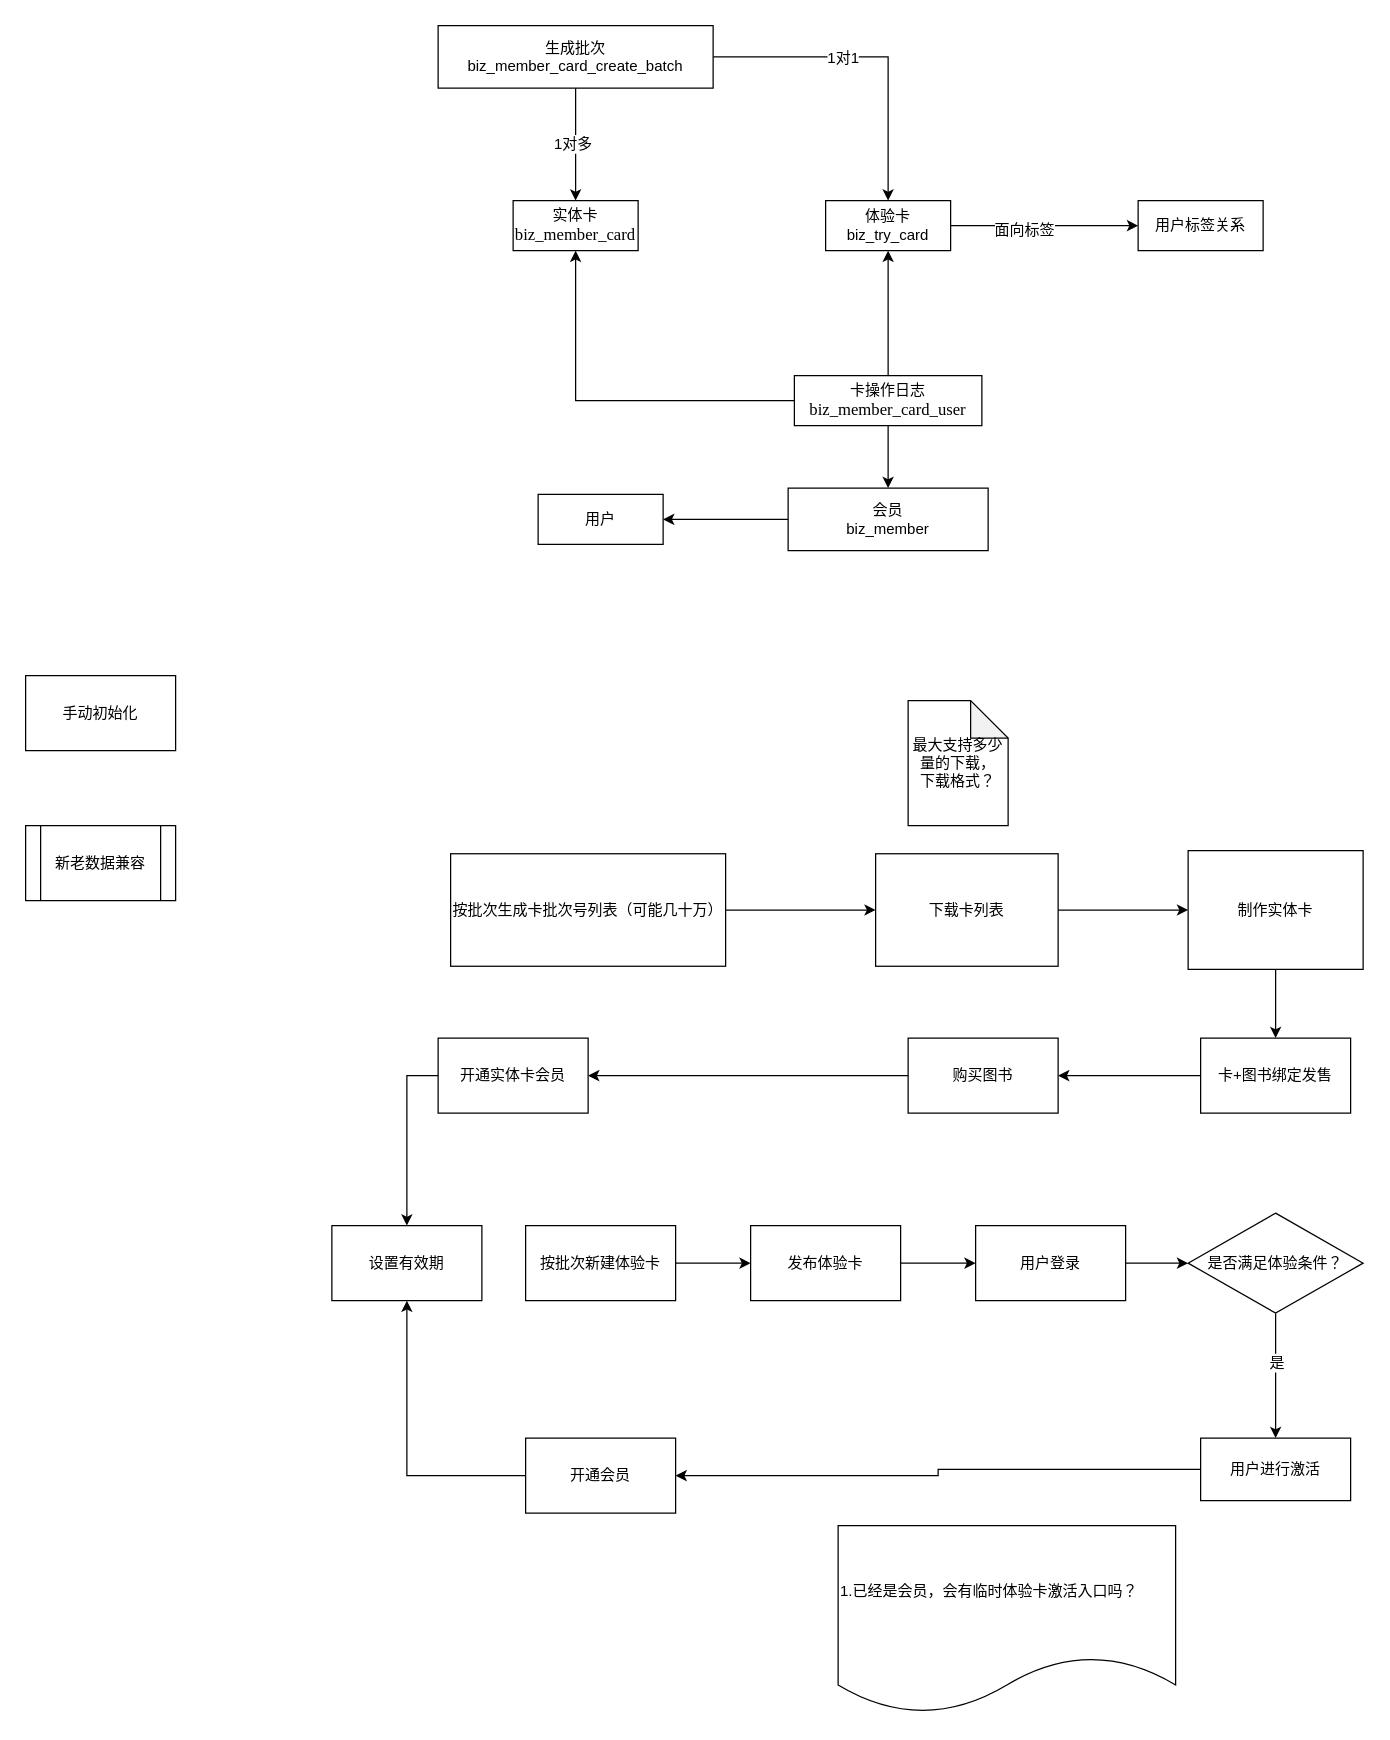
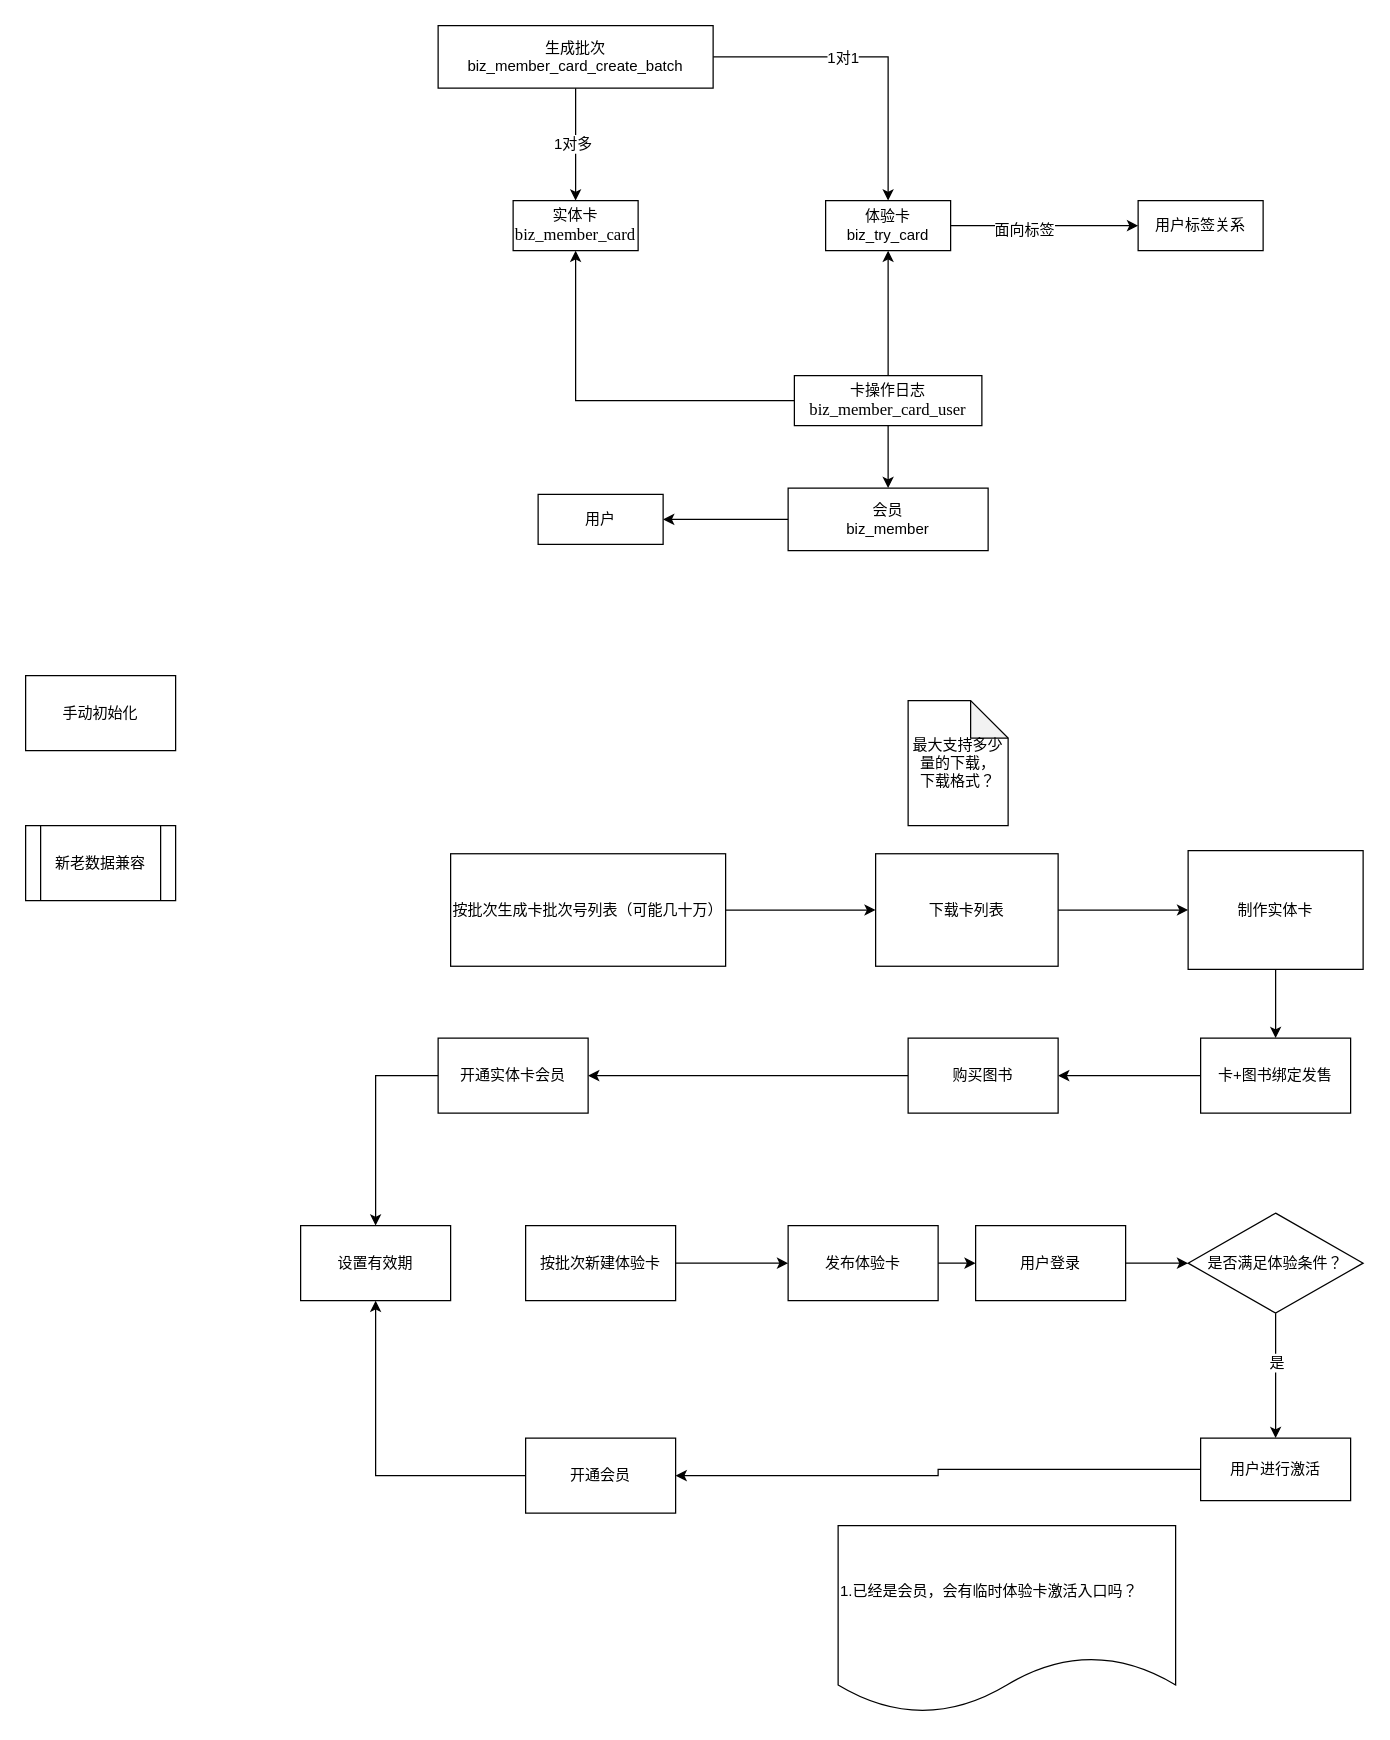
- <mxCell id="45" value="设置有效期" style="rounded=0;whiteSpace=wrap;html=1;fillColor=none;" parent="1" vertex="1"><mxGeometry x="265" y="980" width="120" height="60" as="geometry" /></mxCell>
+ <mxCell id="45" value="设置有效期" style="rounded=0;whiteSpace=wrap;html=1;fillColor=none;" parent="1" vertex="1"><mxGeometry x="240" y="980" width="120" height="60" as="geometry" /></mxCell>
- <mxCell id="34" value="发布体验卡" style="rounded=0;whiteSpace=wrap;html=1;fillColor=none;" parent="1" vertex="1"><mxGeometry x="600" y="980" width="120" height="60" as="geometry" /></mxCell>
+ <mxCell id="34" value="发布体验卡" style="rounded=0;whiteSpace=wrap;html=1;fillColor=none;" parent="1" vertex="1"><mxGeometry x="630" y="980" width="120" height="60" as="geometry" /></mxCell>
